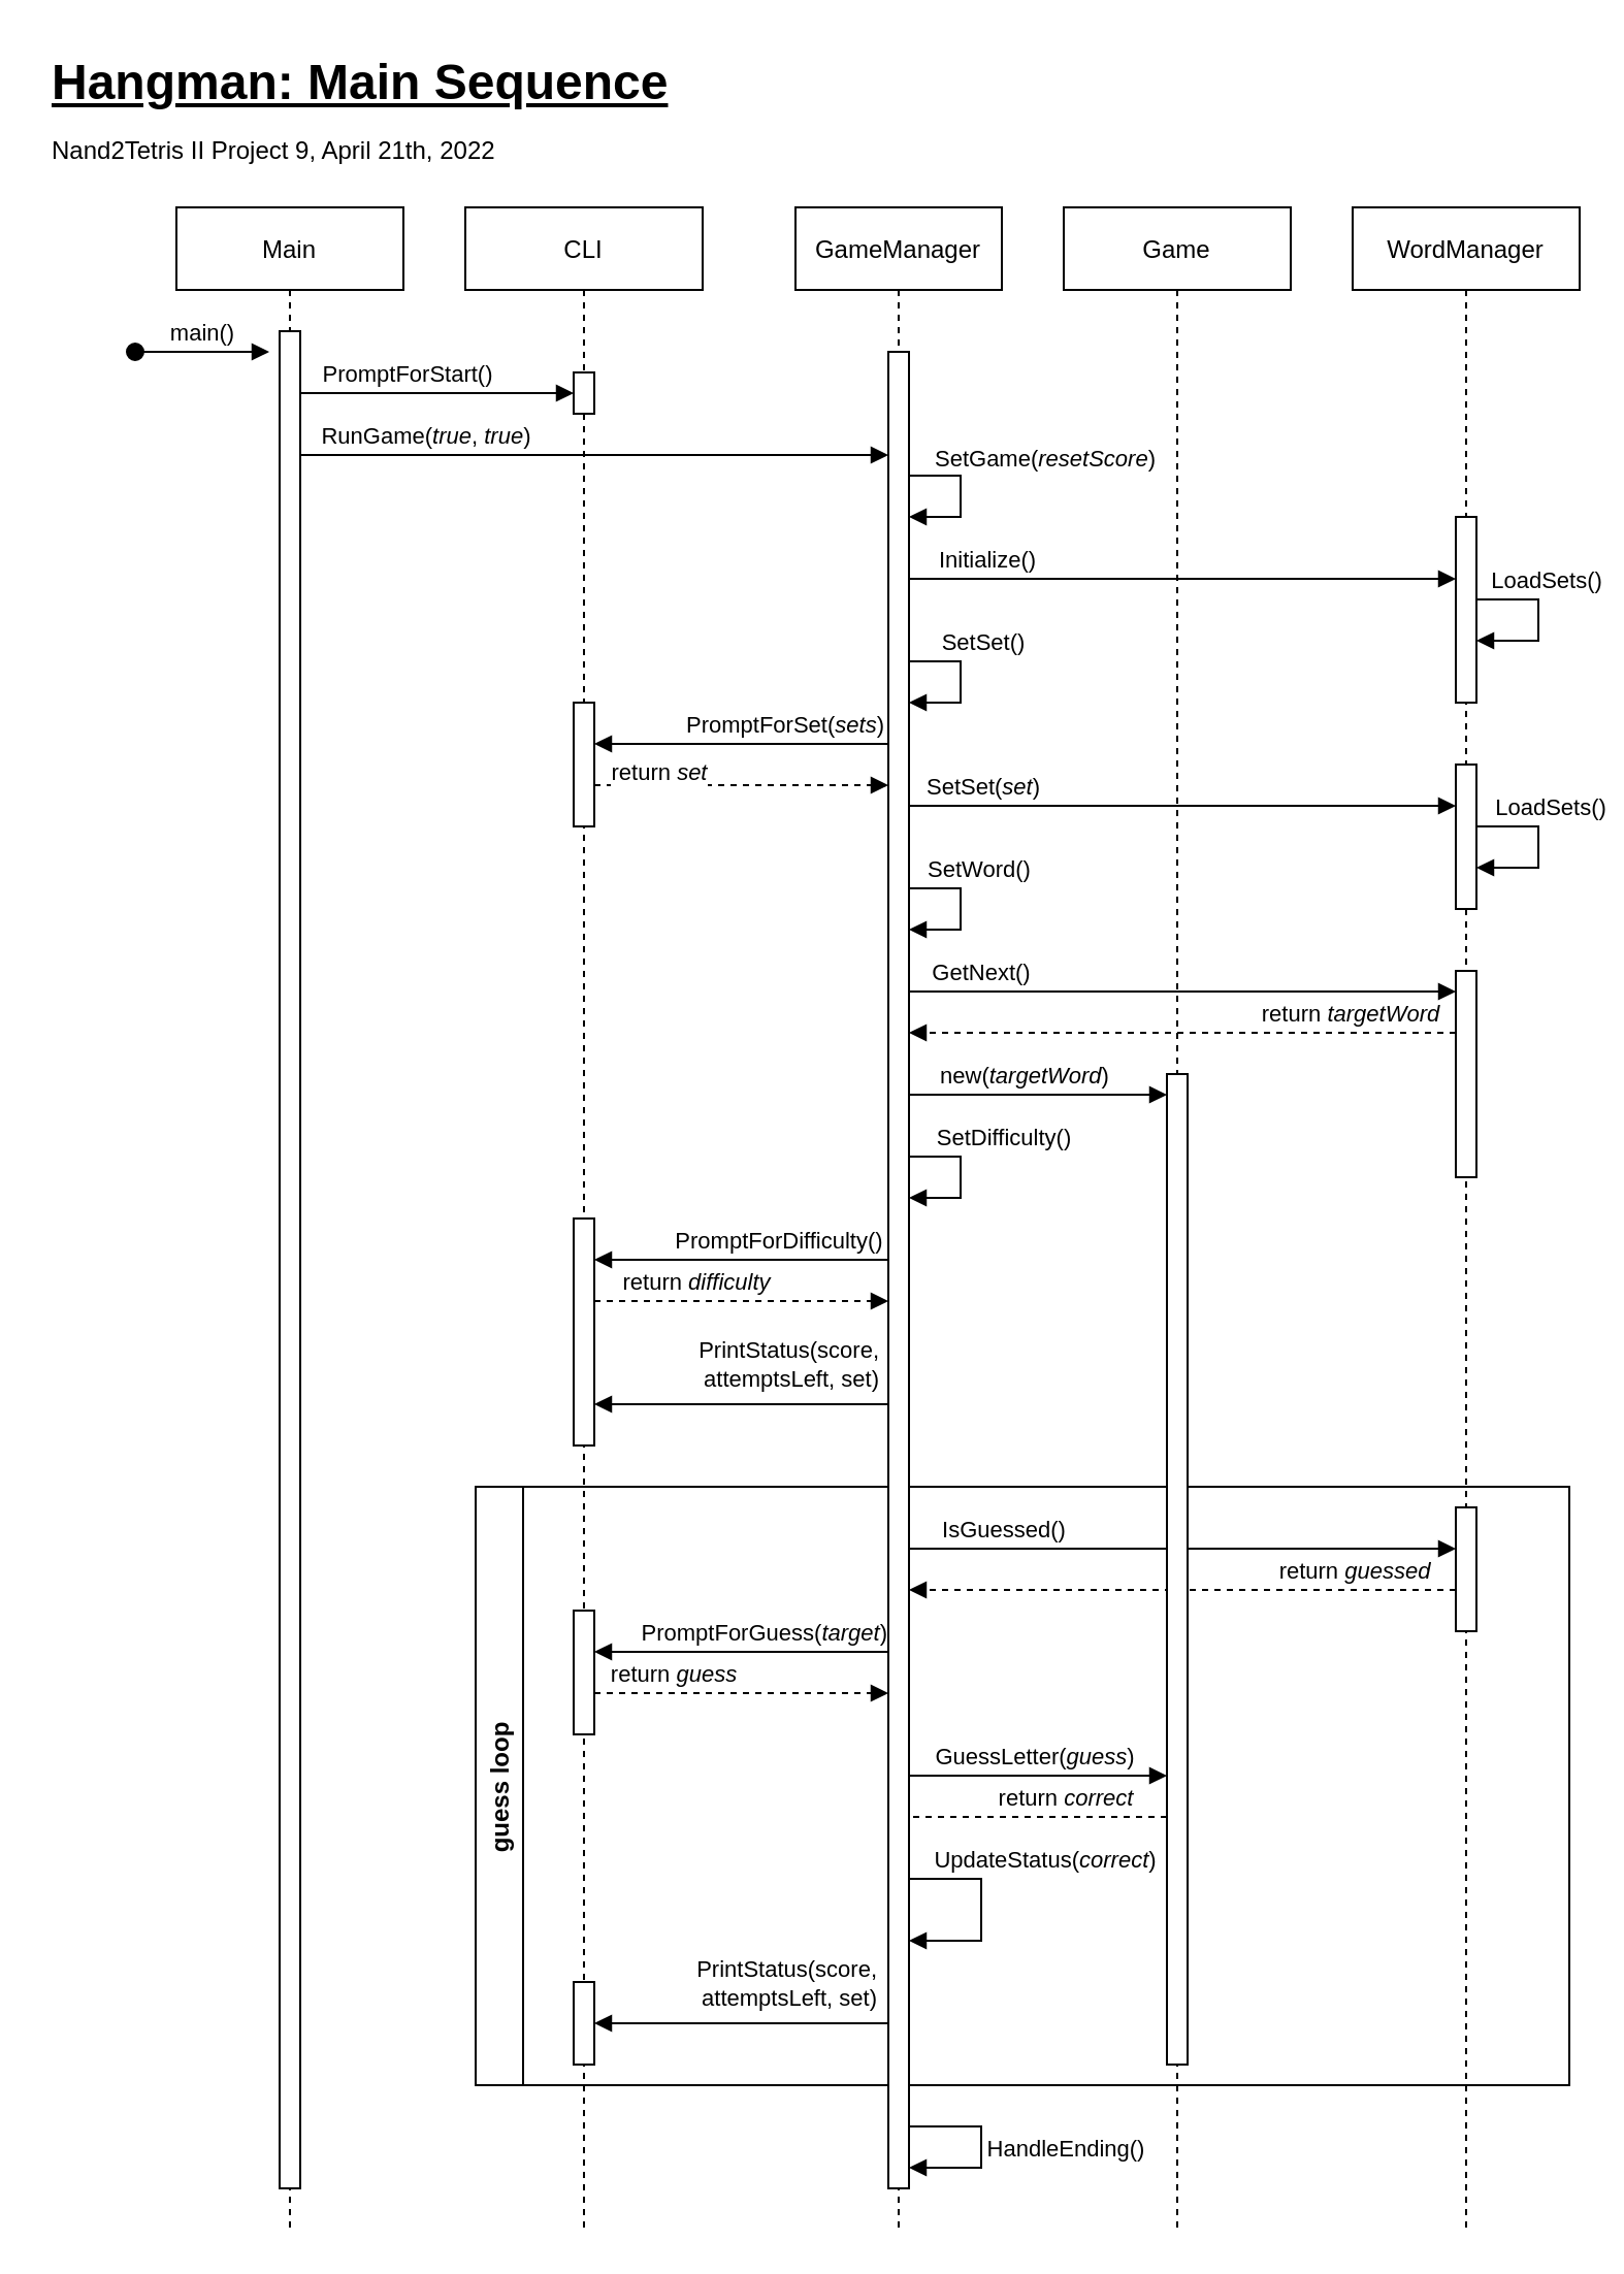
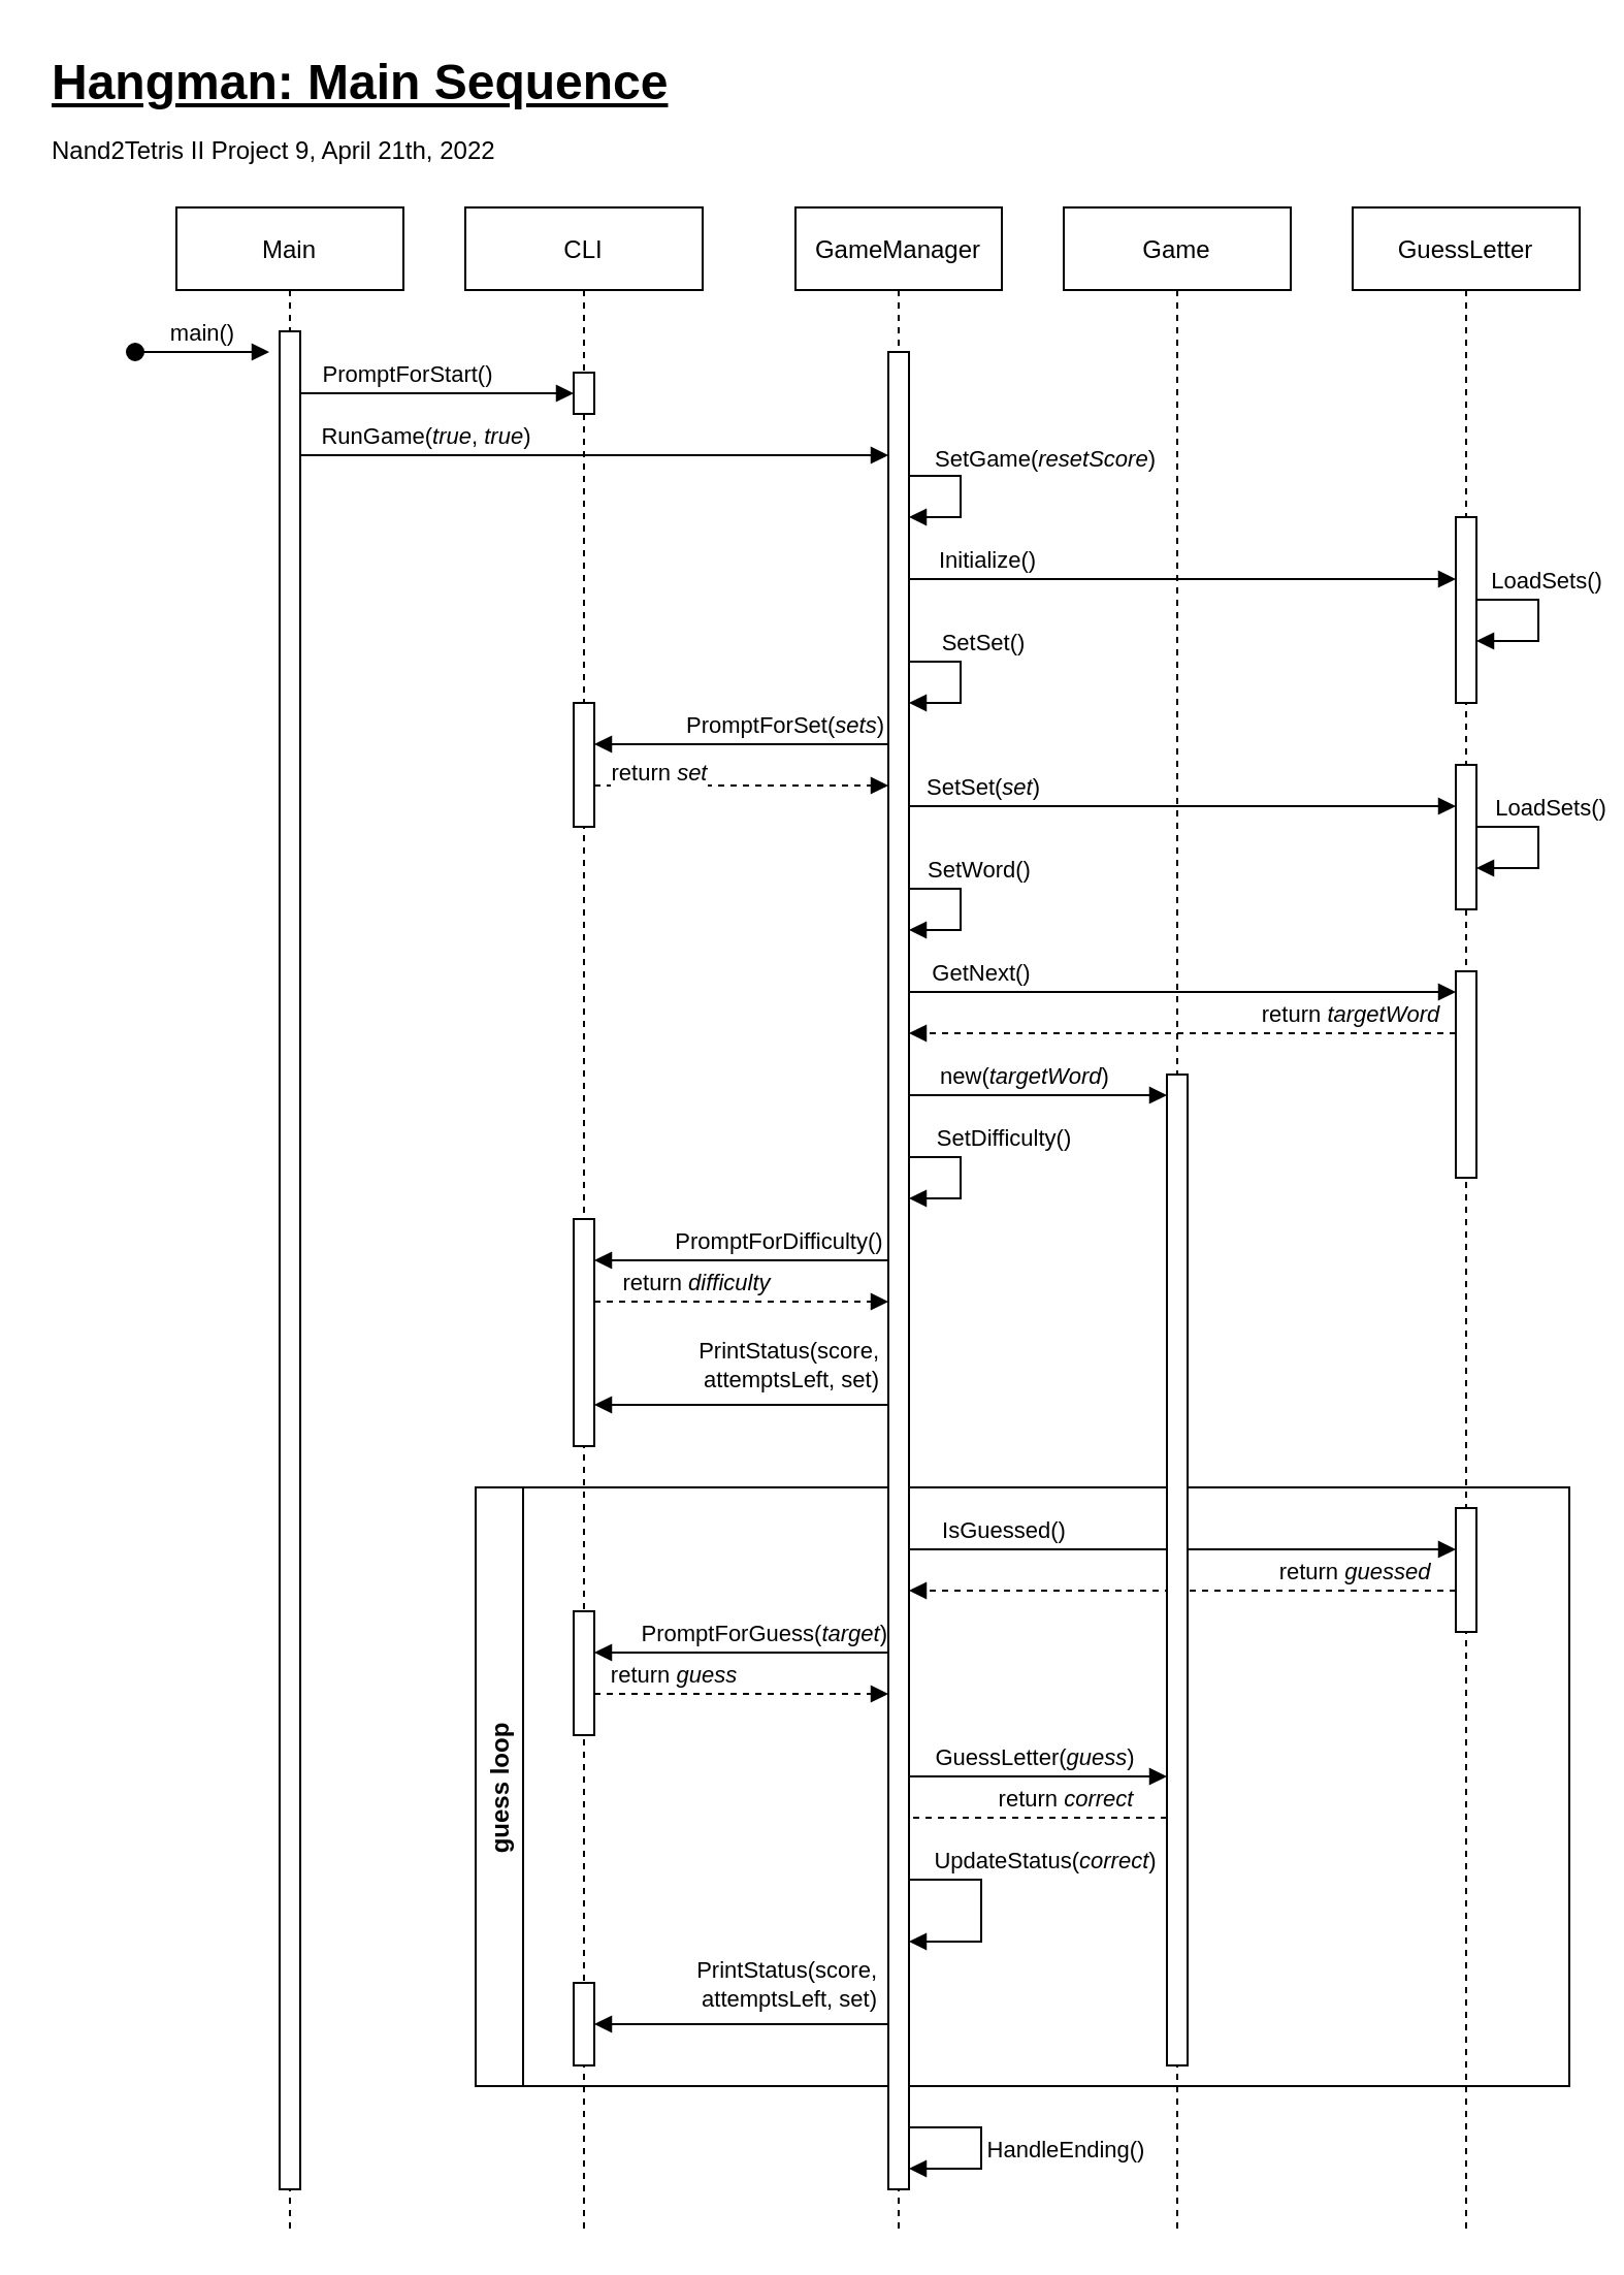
- <mxCell id="41" value="WordManager" style="shape=umlLifeline;perimeter=lifelinePerimeter;container=1;collapsible=0;recursiveResize=0;rounded=0;shadow=0;strokeWidth=1;" parent="1" vertex="1"><mxGeometry x="655" y="100" width="110" height="980" as="geometry" /></mxCell>
+ <mxCell id="41" value="GuessLetter" style="shape=umlLifeline;perimeter=lifelinePerimeter;container=1;collapsible=0;recursiveResize=0;rounded=0;shadow=0;strokeWidth=1;" parent="1" vertex="1"><mxGeometry x="655" y="100" width="110" height="980" as="geometry" /></mxCell>
